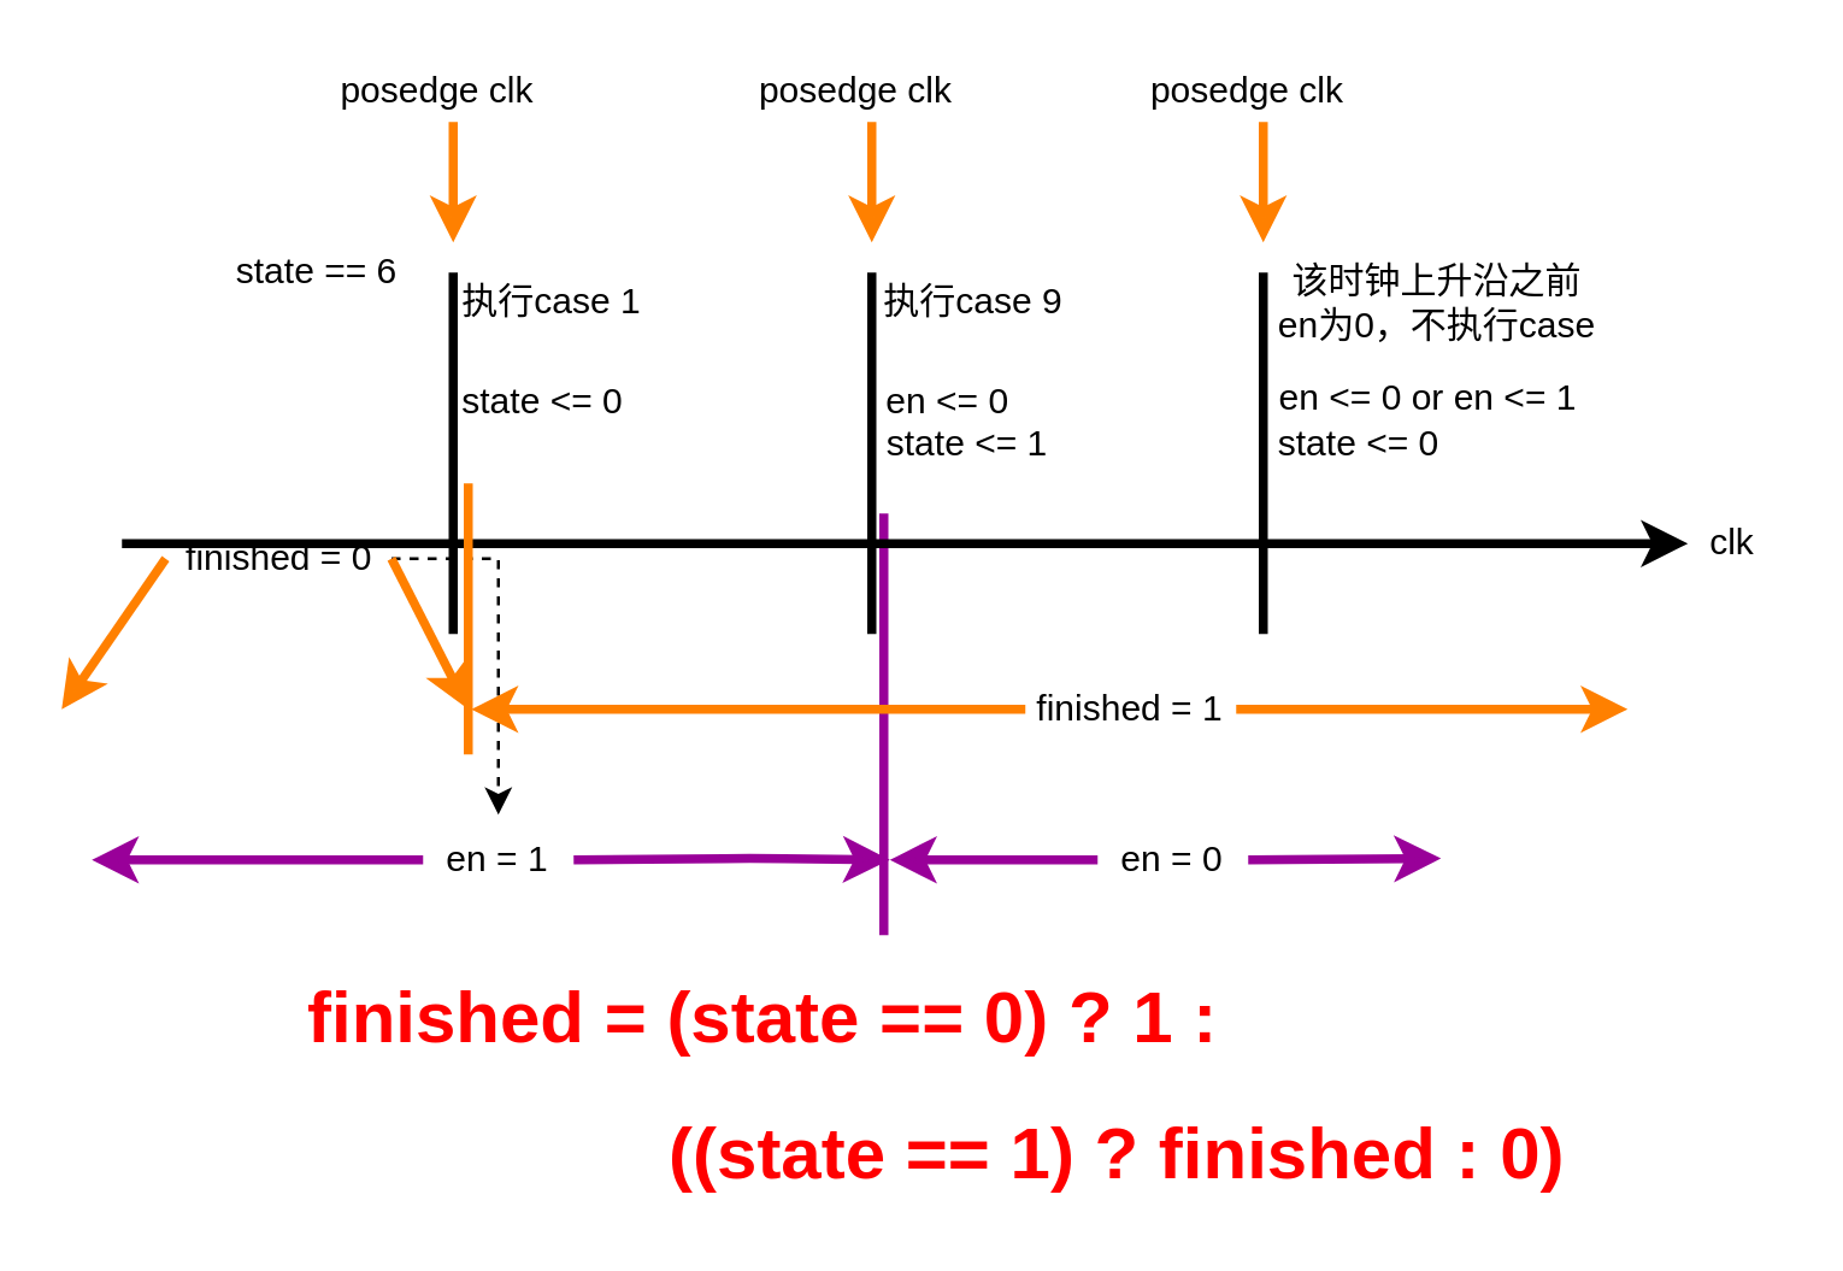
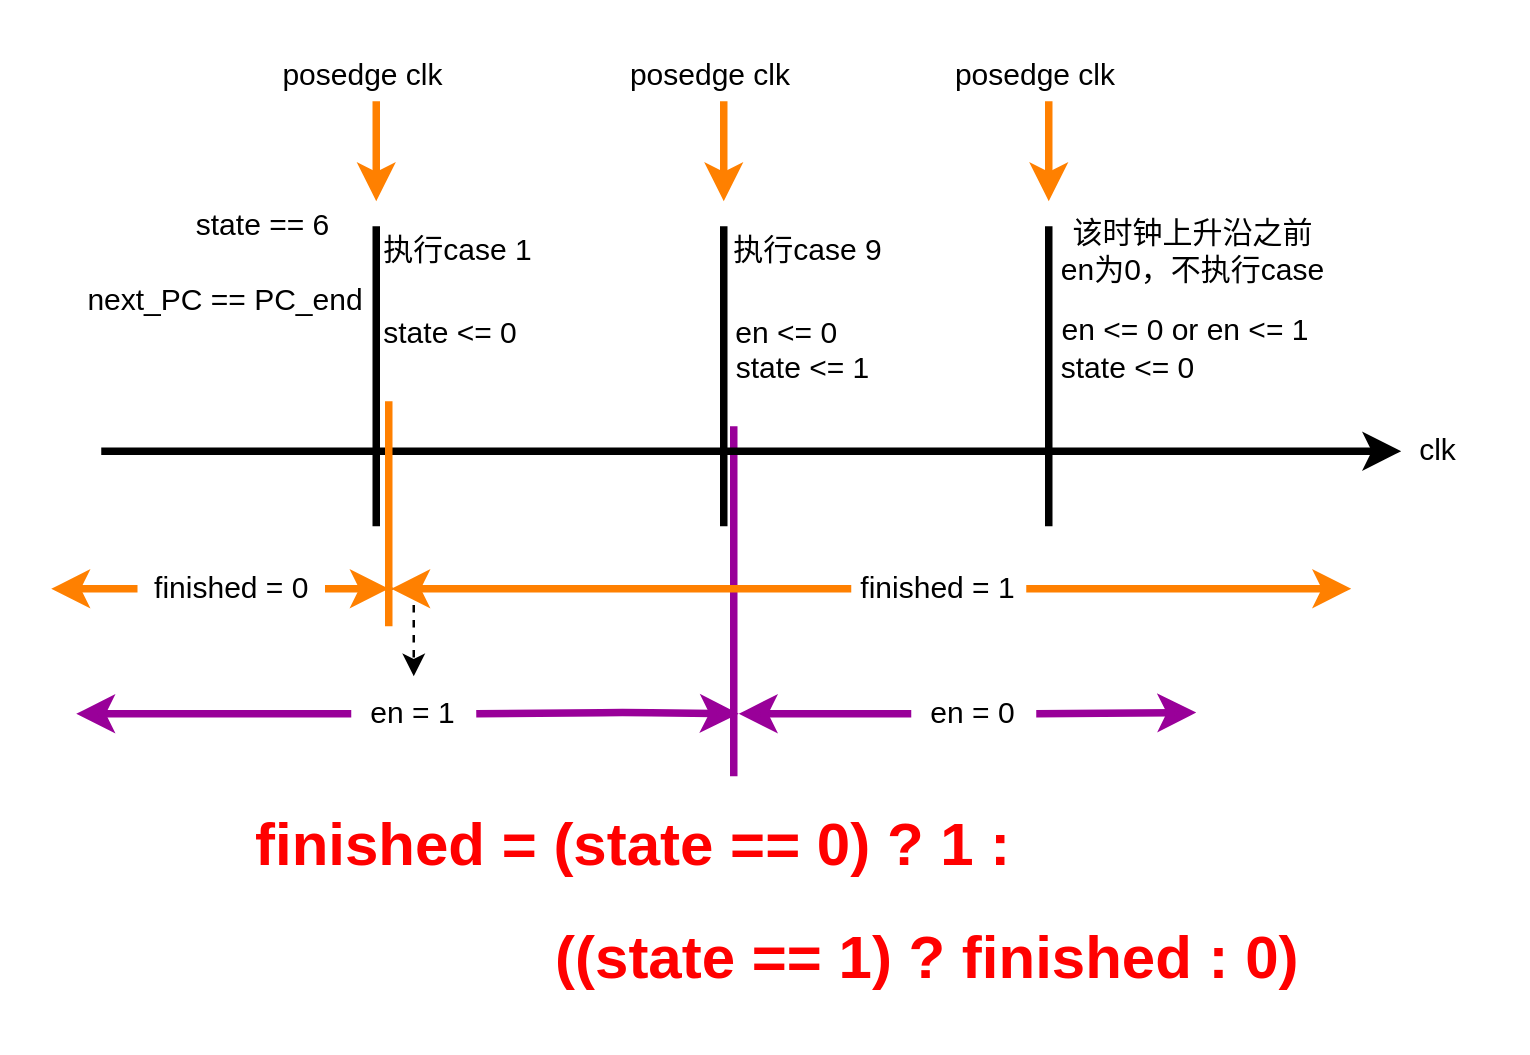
+ <mxCell id="4" value="&lt;font color=&quot;#000000&quot;&gt;next_PC == PC_end&lt;/font&gt;" style="text;html=1;strokeColor=none;fillColor=none;align=center;verticalAlign=middle;whiteSpace=wrap;rounded=0;" vertex="1" parent="1"><mxGeometry x="30" y="110" width="120" height="20" as="geometry" /></mxCell>
- <mxCell id="31" value="&lt;font style=&quot;font-size: 12px&quot; color=&quot;#000000&quot;&gt;finished = 0&lt;/font&gt;" style="text;html=1;strokeColor=none;fillColor=none;align=center;verticalAlign=middle;whiteSpace=wrap;rounded=0;" vertex="1" parent="1"><mxGeometry x="54.5" y="170" width="75" height="30" as="geometry" /></mxCell>
+ <mxCell id="31" value="&lt;font style=&quot;font-size: 12px&quot; color=&quot;#000000&quot;&gt;finished = 0&lt;/font&gt;" style="text;html=1;strokeColor=none;fillColor=none;align=center;verticalAlign=middle;whiteSpace=wrap;rounded=0;" vertex="1" parent="1"><mxGeometry x="54.5" y="220" width="75" height="30" as="geometry" /></mxCell>
